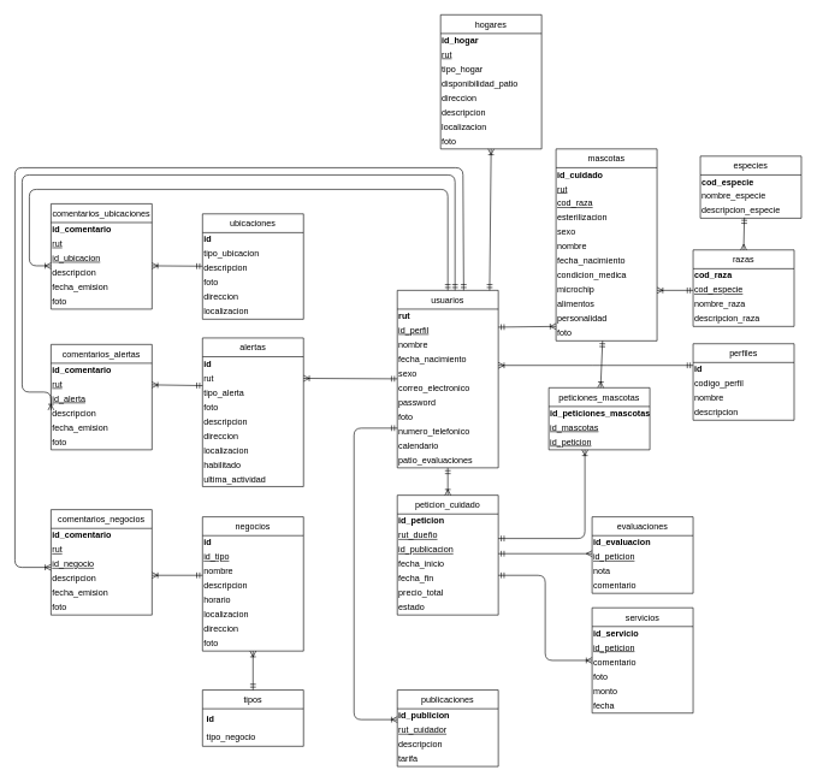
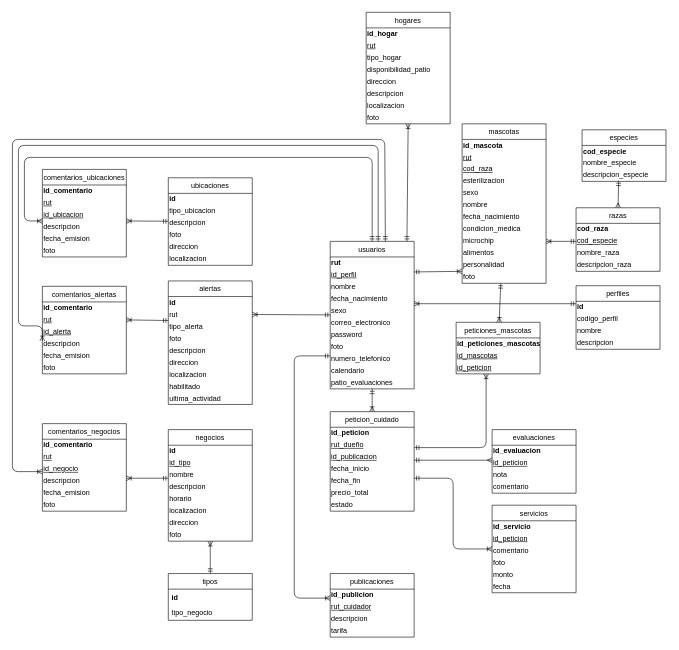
- <mxCell id="21" value="&lt;b&gt;id_cuidado&lt;/b&gt;" style="text;html=1;strokeColor=none;fillColor=none;align=left;verticalAlign=middle;whiteSpace=wrap;rounded=0;" parent="20" vertex="1"><mxGeometry y="26" width="140" height="20" as="geometry" /></mxCell>
+ <mxCell id="21" value="&lt;b&gt;id_mascota&lt;/b&gt;" style="text;html=1;strokeColor=none;fillColor=none;align=left;verticalAlign=middle;whiteSpace=wrap;rounded=0;" parent="20" vertex="1"><mxGeometry y="26" width="140" height="20" as="geometry" /></mxCell>
